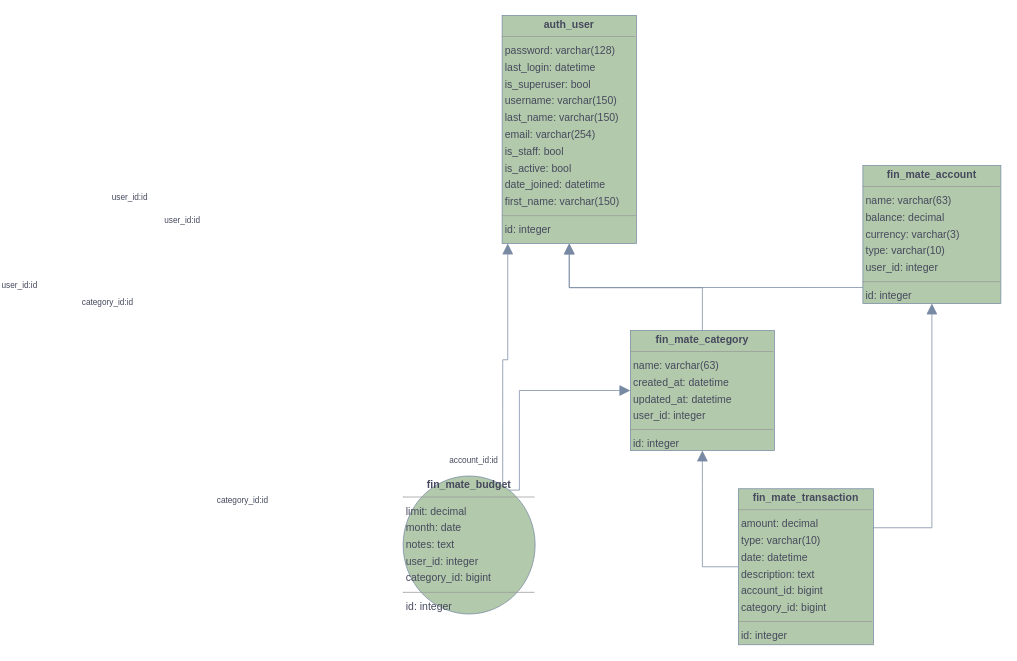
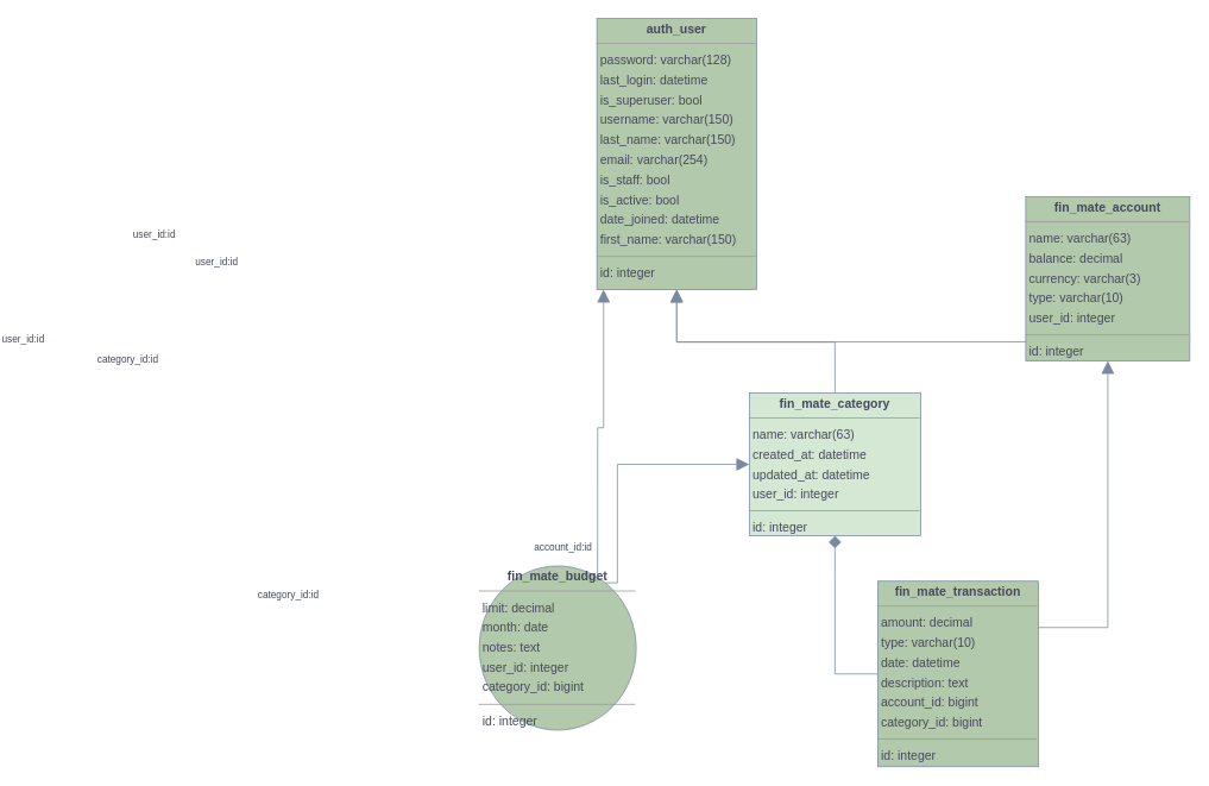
- <mxCell id="5" value="&lt;p style=&quot;margin:0px;margin-top:4px;text-align:center;&quot;&gt;&lt;b&gt;fin_mate_category&lt;/b&gt;&lt;/p&gt;&lt;hr size=&quot;1&quot;/&gt;&lt;p style=&quot;margin:0 0 0 4px;line-height:1.6;&quot;&gt; name: varchar(63)&lt;br/&gt; created_at: datetime&lt;br/&gt; updated_at: datetime&lt;br/&gt; user_id: integer&lt;/p&gt;&lt;hr size=&quot;1&quot;/&gt;&lt;p style=&quot;margin:0 0 0 4px;line-height:1.6;&quot;&gt; id: integer&lt;/p&gt;" style="verticalAlign=top;align=left;overflow=fill;fontSize=14;fontFamily=Helvetica;html=1;rounded=0;shadow=0;comic=0;labelBackgroundColor=none;strokeWidth=1;fillColor=#B2C9AB;strokeColor=#788AA3;fontColor=#46495D;" parent="1" vertex="1"><mxGeometry x="323" y="440" width="192" height="160" as="geometry" /></mxCell>
+ <mxCell id="5" value="&lt;p style=&quot;margin:0px;margin-top:4px;text-align:center;&quot;&gt;&lt;b&gt;fin_mate_category&lt;/b&gt;&lt;/p&gt;&lt;hr size=&quot;1&quot;/&gt;&lt;p style=&quot;margin:0 0 0 4px;line-height:1.6;&quot;&gt; name: varchar(63)&lt;br/&gt; created_at: datetime&lt;br/&gt; updated_at: datetime&lt;br/&gt; user_id: integer&lt;/p&gt;&lt;hr size=&quot;1&quot;/&gt;&lt;p style=&quot;margin:0 0 0 4px;line-height:1.6;&quot;&gt; id: integer&lt;/p&gt;" style="verticalAlign=top;align=left;overflow=fill;fontSize=14;fontFamily=Helvetica;html=1;rounded=0;shadow=0;comic=0;labelBackgroundColor=none;strokeWidth=1;fillColor=#d5e8d4;strokeColor=#788AA3;fontColor=#46495D;" parent="1" vertex="1"><mxGeometry x="323" y="440" width="192" height="160" as="geometry" /></mxCell>
- <mxCell id="17" value="" style="html=1;rounded=0;edgeStyle=orthogonalEdgeStyle;dashed=0;startArrow=none;endArrow=block;endSize=12;strokeColor=#788AA3;exitX=0.000;exitY=0.500;exitDx=0;exitDy=0;entryX=0.500;entryY=1.000;entryDx=0;entryDy=0;labelBackgroundColor=none;fontColor=default;" parent="1" source="6" target="5" edge="1"><mxGeometry width="50" height="50" relative="1" as="geometry"><Array as="points"><mxPoint x="419" y="755" /><mxPoint x="419" y="648" /><mxPoint x="419" y="648" /></Array></mxGeometry></mxCell>
+ <mxCell id="17" value="" style="html=1;rounded=0;edgeStyle=orthogonalEdgeStyle;dashed=0;startArrow=none;endArrow=diamond;endSize=12;strokeColor=#788AA3;exitX=0.000;exitY=0.500;exitDx=0;exitDy=0;entryX=0.500;entryY=1.000;entryDx=0;entryDy=0;labelBackgroundColor=none;fontColor=default;" parent="1" source="6" target="5" edge="1"><mxGeometry width="50" height="50" relative="1" as="geometry"><Array as="points"><mxPoint x="419" y="755" /><mxPoint x="419" y="648" /><mxPoint x="419" y="648" /></Array></mxGeometry></mxCell>
